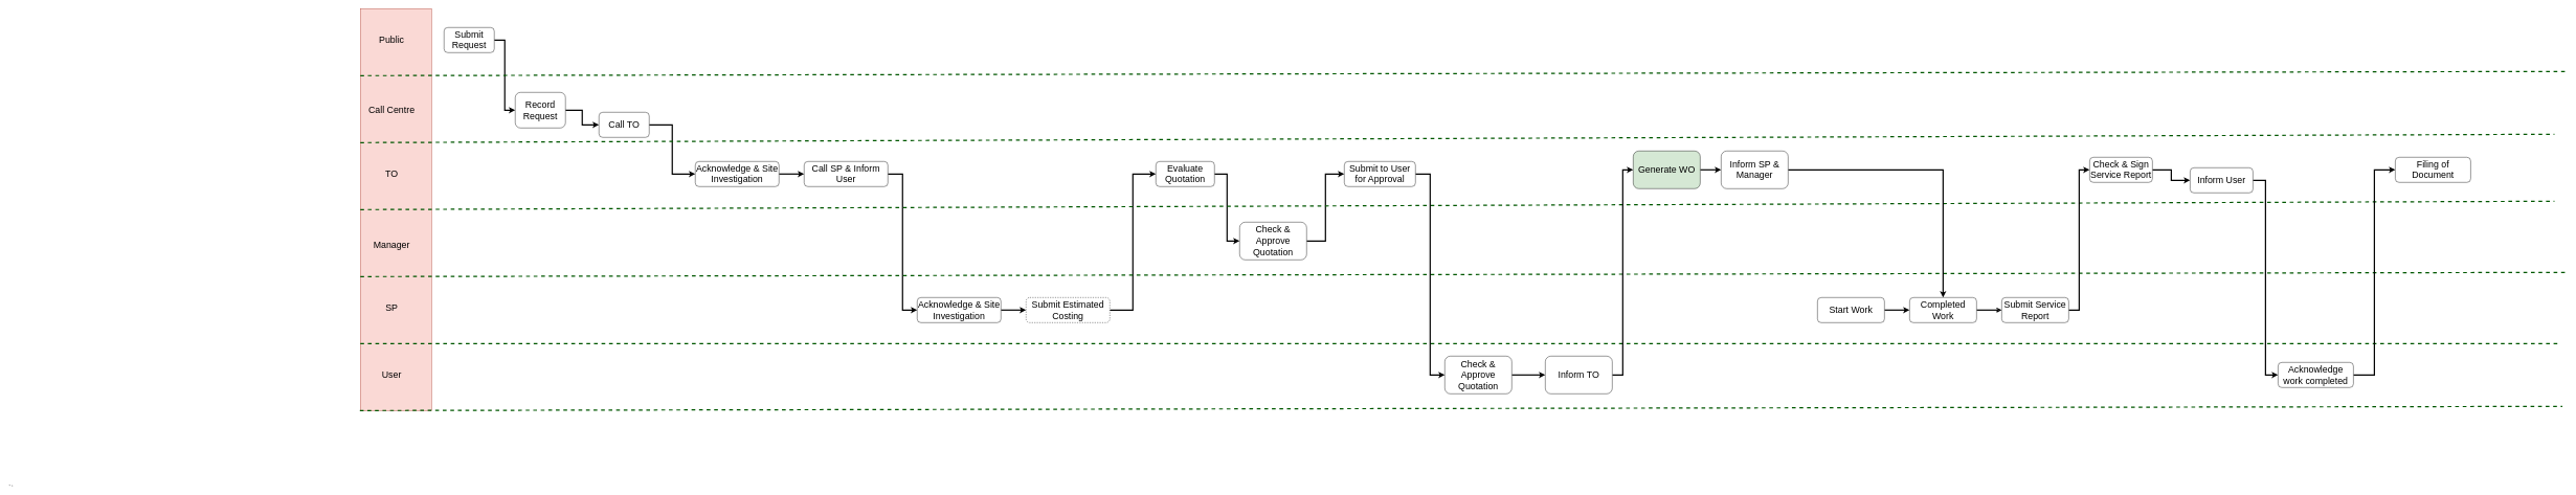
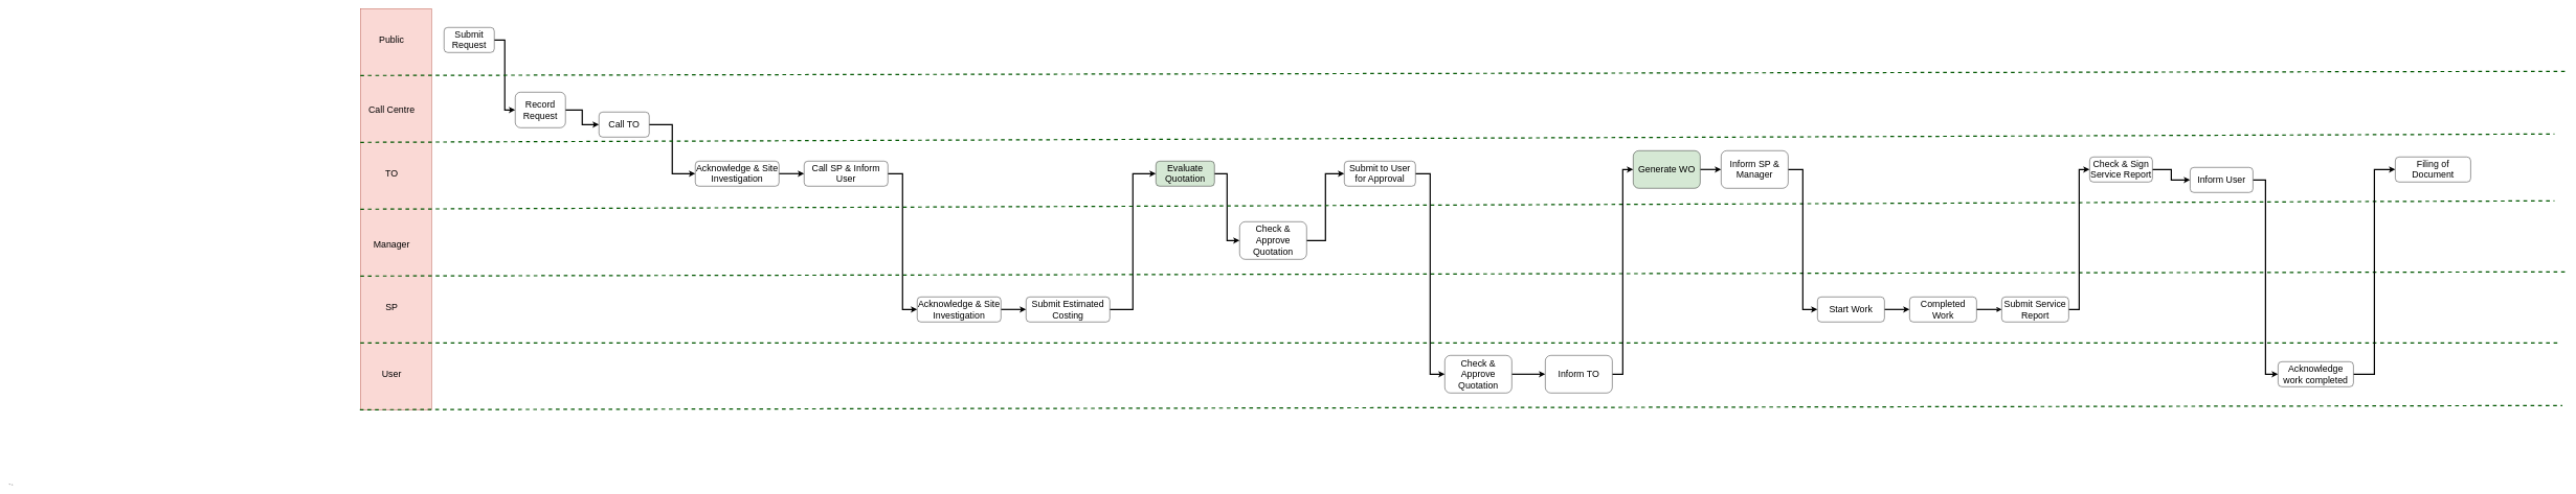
- <mxCell id="42" value="" style="edgeStyle=orthogonalEdgeStyle;rounded=0;orthogonalLoop=1;jettySize=auto;html=1;strokeWidth=3;fontSize=22;" edge="1" parent="1" source="43" target="45"><mxGeometry relative="1" as="geometry" /></mxCell>
+ <mxCell id="42" value="" style="edgeStyle=orthogonalEdgeStyle;rounded=0;orthogonalLoop=1;jettySize=auto;html=1;strokeWidth=3;fontSize=22;entryX=0;entryY=0.5;entryDx=0;entryDy=0;" edge="1" parent="1" source="43" target="41"><mxGeometry relative="1" as="geometry" /></mxCell>
- <mxCell id="25" value="Evaluate Quotation" style="rounded=1;whiteSpace=wrap;html=1;fontSize=22;" vertex="1" parent="1"><mxGeometry x="2760" y="385" width="140" height="60" as="geometry" /></mxCell>
+ <mxCell id="25" value="Evaluate Quotation" style="rounded=1;whiteSpace=wrap;html=1;fontSize=22;fillColor=#d5e8d4;" vertex="1" parent="1"><mxGeometry x="2760" y="385" width="140" height="60" as="geometry" /></mxCell>
- <mxCell id="21" value="Submit Estimated Costing" style="rounded=1;whiteSpace=wrap;html=1;fontSize=22;dashed=1;" vertex="1" parent="1"><mxGeometry x="2450" y="710" width="200" height="60" as="geometry" /></mxCell>
+ <mxCell id="21" value="Submit Estimated Costing" style="rounded=1;whiteSpace=wrap;html=1;fontSize=22;" vertex="1" parent="1"><mxGeometry x="2450" y="710" width="200" height="60" as="geometry" /></mxCell>
